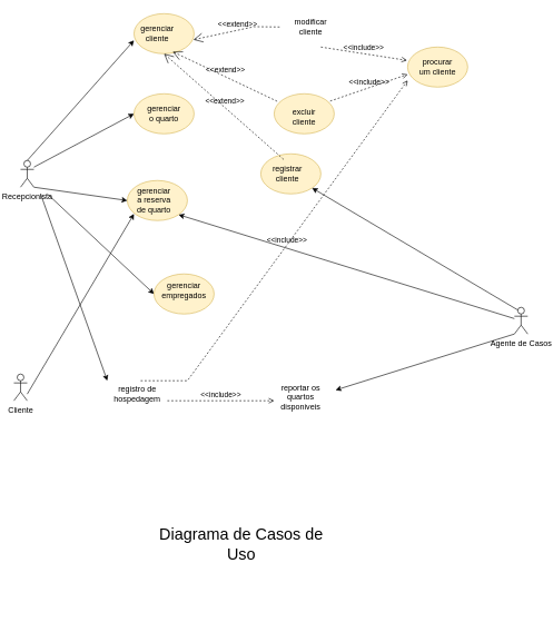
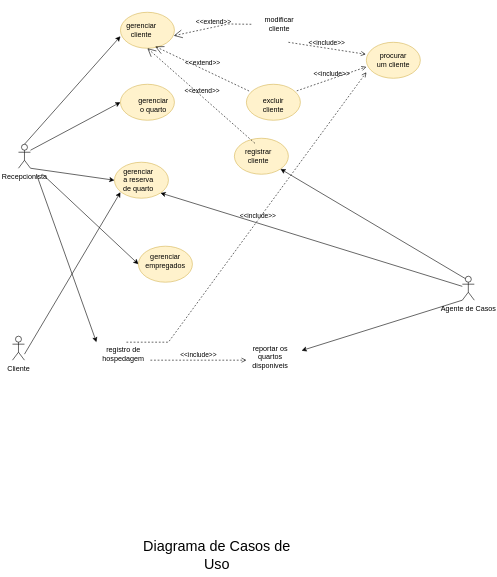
- <mxCell id="35" value="gerenciar o quarto" style="text;html=1;align=center;verticalAlign=middle;whiteSpace=wrap;rounded=0;" vertex="1" parent="1"><mxGeometry x="215" y="155" width="60" height="30" as="geometry" /></mxCell>
+ <mxCell id="35" value="gerenciar o quarto" style="text;html=1;align=center;verticalAlign=middle;whiteSpace=wrap;rounded=0;" vertex="1" parent="1"><mxGeometry x="225" y="160" width="60" height="30" as="geometry" /></mxCell>
- <mxCell id="38" value="&lt;div style=&quot;text-align: center;&quot;&gt;&lt;span style=&quot;background-color: transparent; color: light-dark(rgb(0, 0, 0), rgb(255, 255, 255)); font-size: 24px;&quot;&gt;Diagrama de Casos de Uso&lt;/span&gt;&lt;/div&gt;" style="text;whiteSpace=wrap;html=1;" vertex="1" parent="1"><mxGeometry x="230" y="780" width="260" height="50" as="geometry" /></mxCell>
+ <mxCell id="38" value="&lt;div style=&quot;text-align: center;&quot;&gt;&lt;span style=&quot;background-color: transparent; color: light-dark(rgb(0, 0, 0), rgb(255, 255, 255)); font-size: 24px;&quot;&gt;Diagrama de Casos de Uso&lt;/span&gt;&lt;/div&gt;" style="text;whiteSpace=wrap;html=1;" vertex="1" parent="1"><mxGeometry x="230" y="890" width="260" height="50" as="geometry" /></mxCell>
